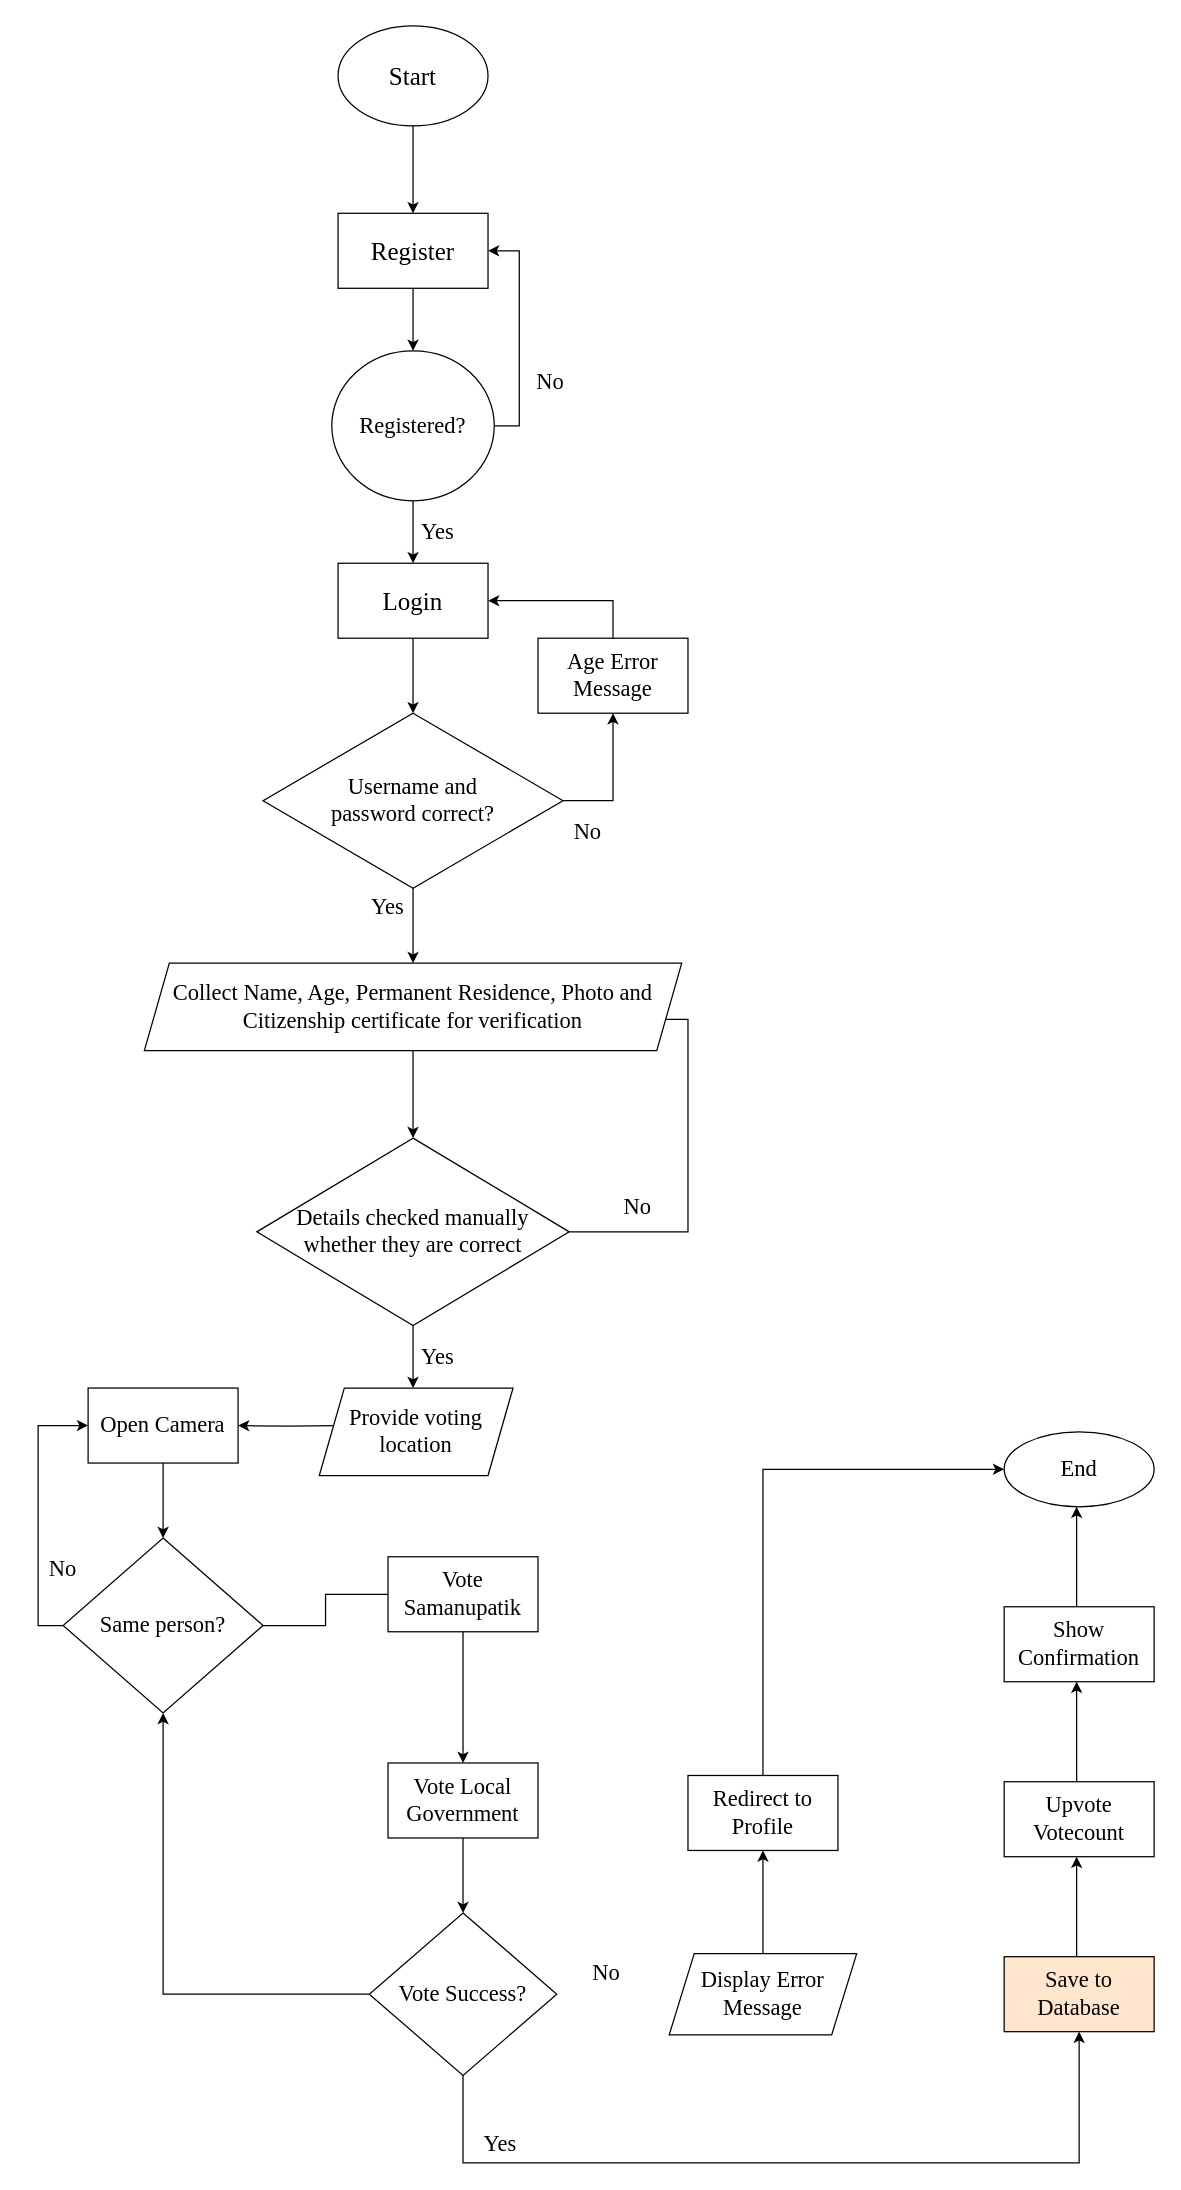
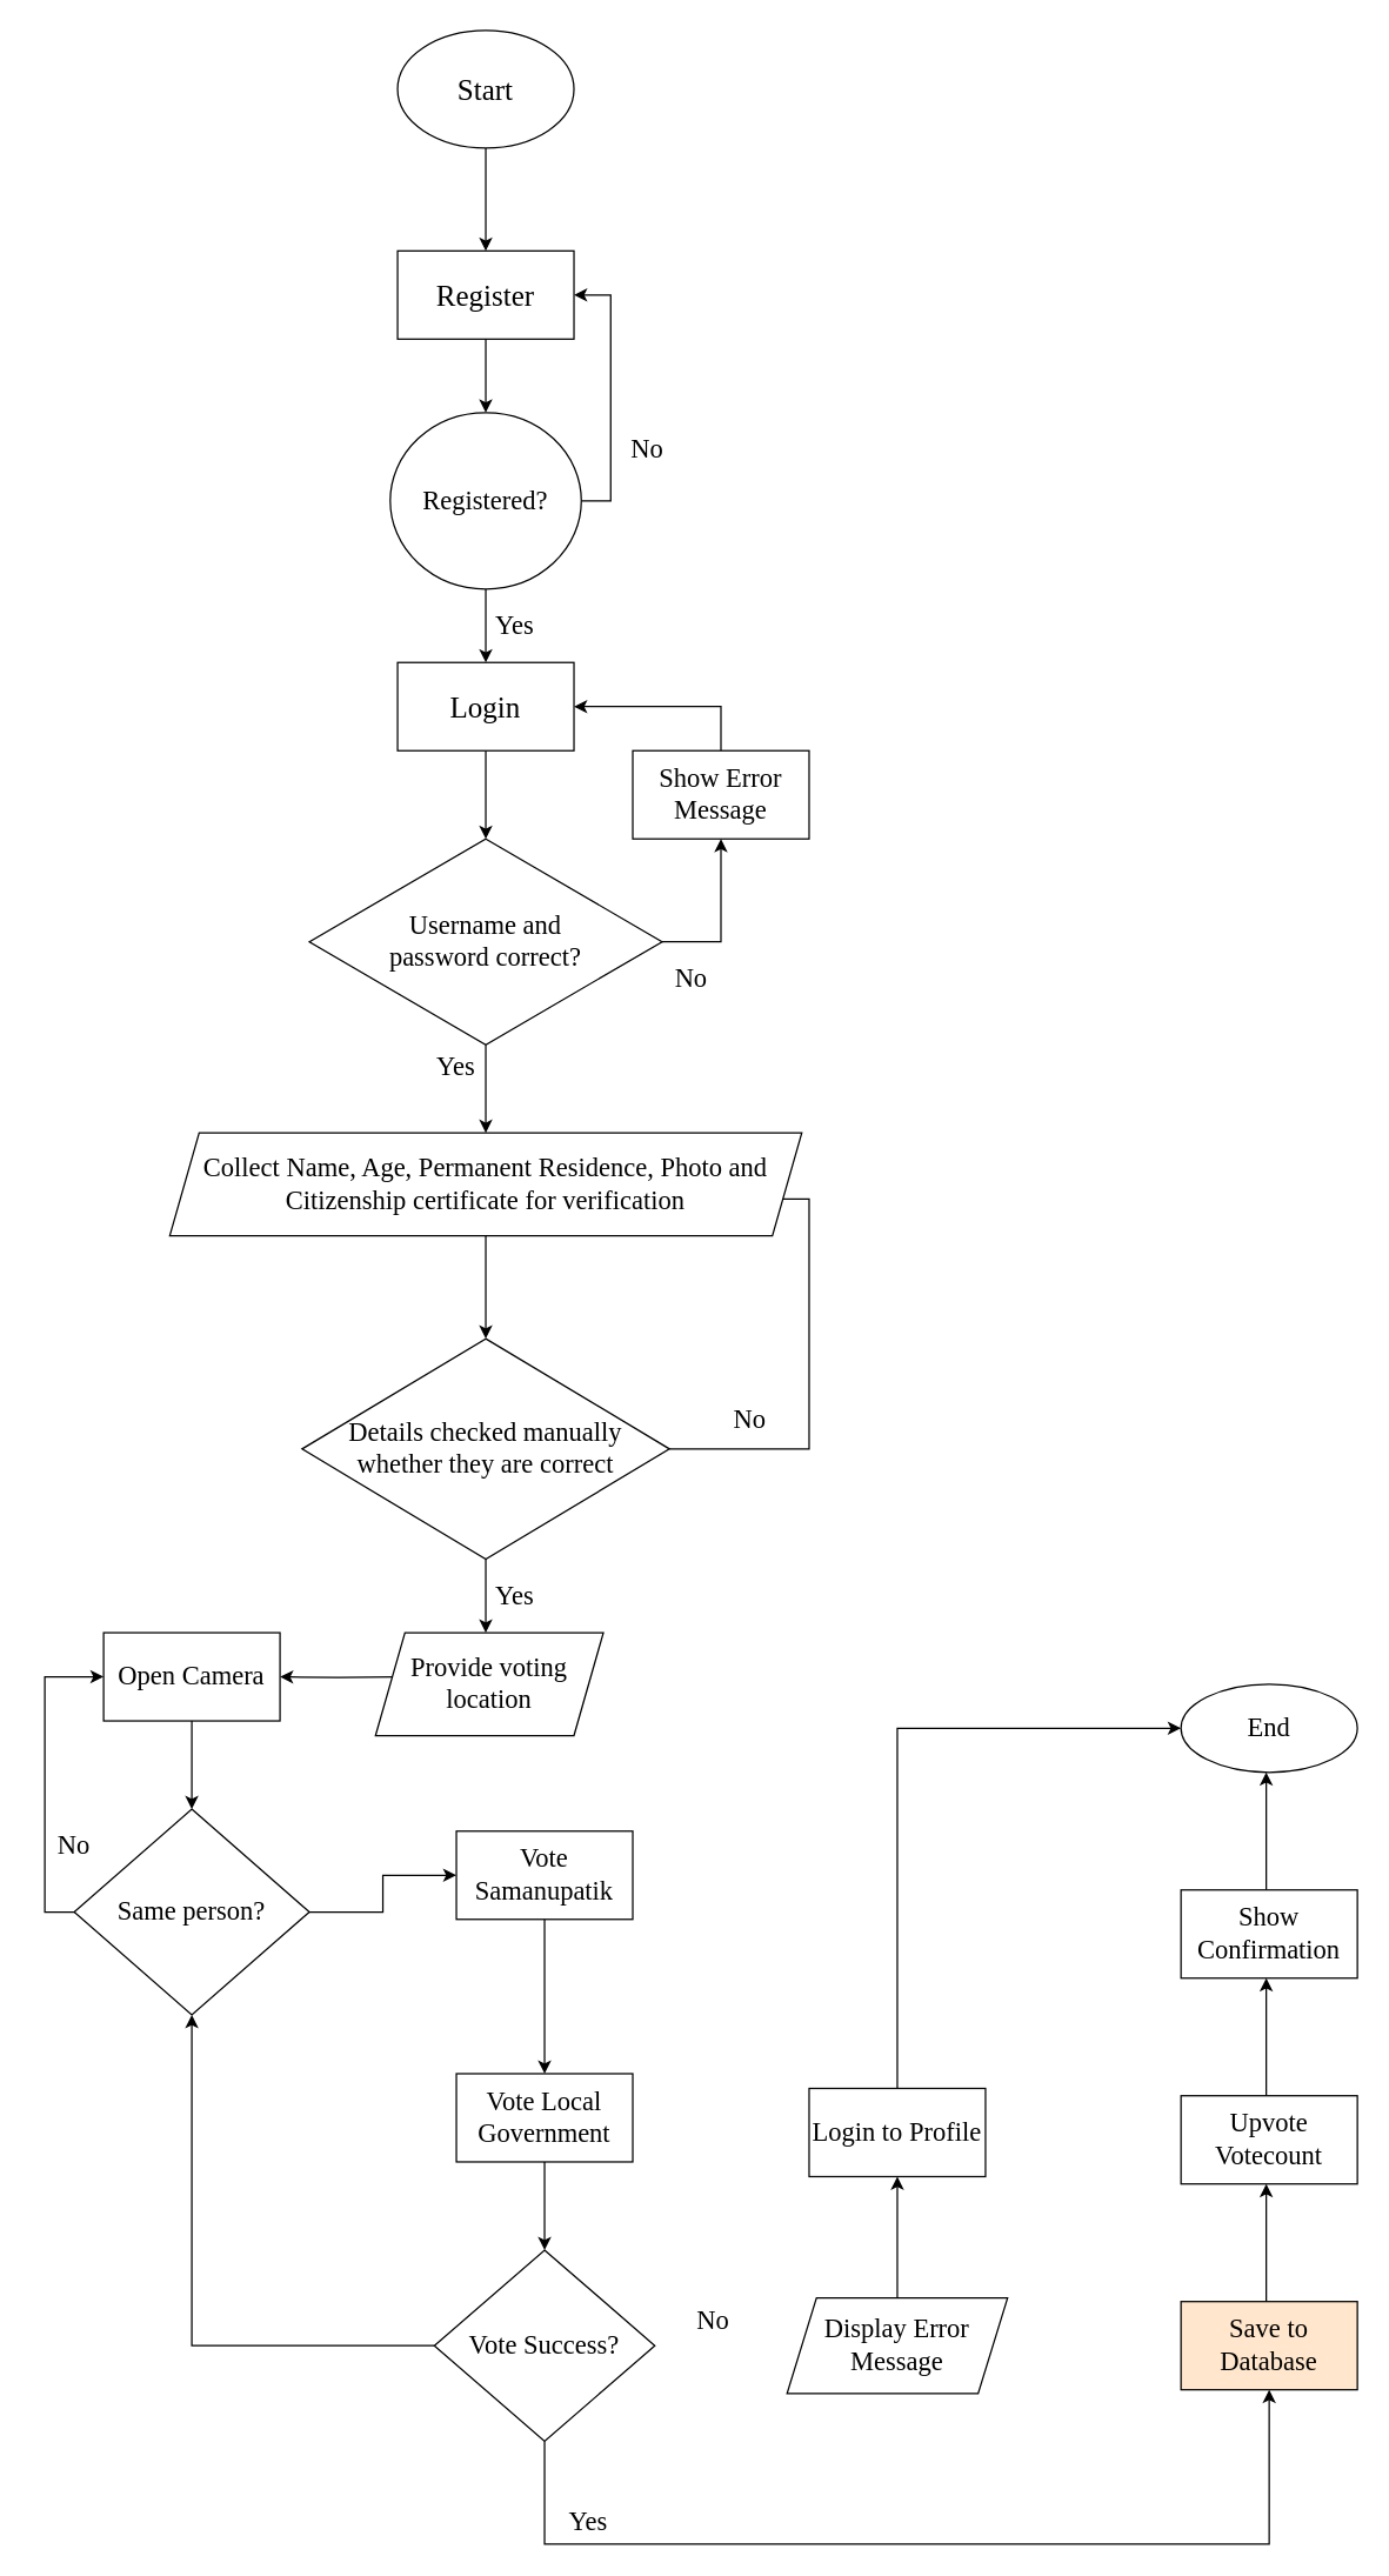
- <mxCell id="17" value="Age Error Message" style="rounded=0;whiteSpace=wrap;html=1;fontFamily=Times New Roman;fontSize=18;" vertex="1" parent="1"><mxGeometry x="430" y="510" width="120" height="60" as="geometry" /></mxCell>
+ <mxCell id="17" value="Show Error Message" style="rounded=0;whiteSpace=wrap;html=1;fontFamily=Times New Roman;fontSize=18;" vertex="1" parent="1"><mxGeometry x="430" y="510" width="120" height="60" as="geometry" /></mxCell>
- <mxCell id="30" value="" style="edgeStyle=orthogonalEdgeStyle;rounded=0;orthogonalLoop=1;jettySize=auto;html=1;fontFamily=Times New Roman;fontSize=18;endArrow=none;" edge="1" parent="1" source="31" target="34"><mxGeometry relative="1" as="geometry" /></mxCell>
+ <mxCell id="30" value="" style="edgeStyle=orthogonalEdgeStyle;rounded=0;orthogonalLoop=1;jettySize=auto;html=1;fontFamily=Times New Roman;fontSize=18;" edge="1" parent="1" source="31" target="34"><mxGeometry relative="1" as="geometry" /></mxCell>
- <mxCell id="51" value="Redirect to Profile" style="whiteSpace=wrap;html=1;fontSize=18;fontFamily=Times New Roman;rounded=0;" vertex="1" parent="1"><mxGeometry x="550" y="1420" width="120" height="60" as="geometry" /></mxCell>
+ <mxCell id="51" value="Login to Profile" style="whiteSpace=wrap;html=1;fontSize=18;fontFamily=Times New Roman;rounded=0;" vertex="1" parent="1"><mxGeometry x="550" y="1420" width="120" height="60" as="geometry" /></mxCell>
